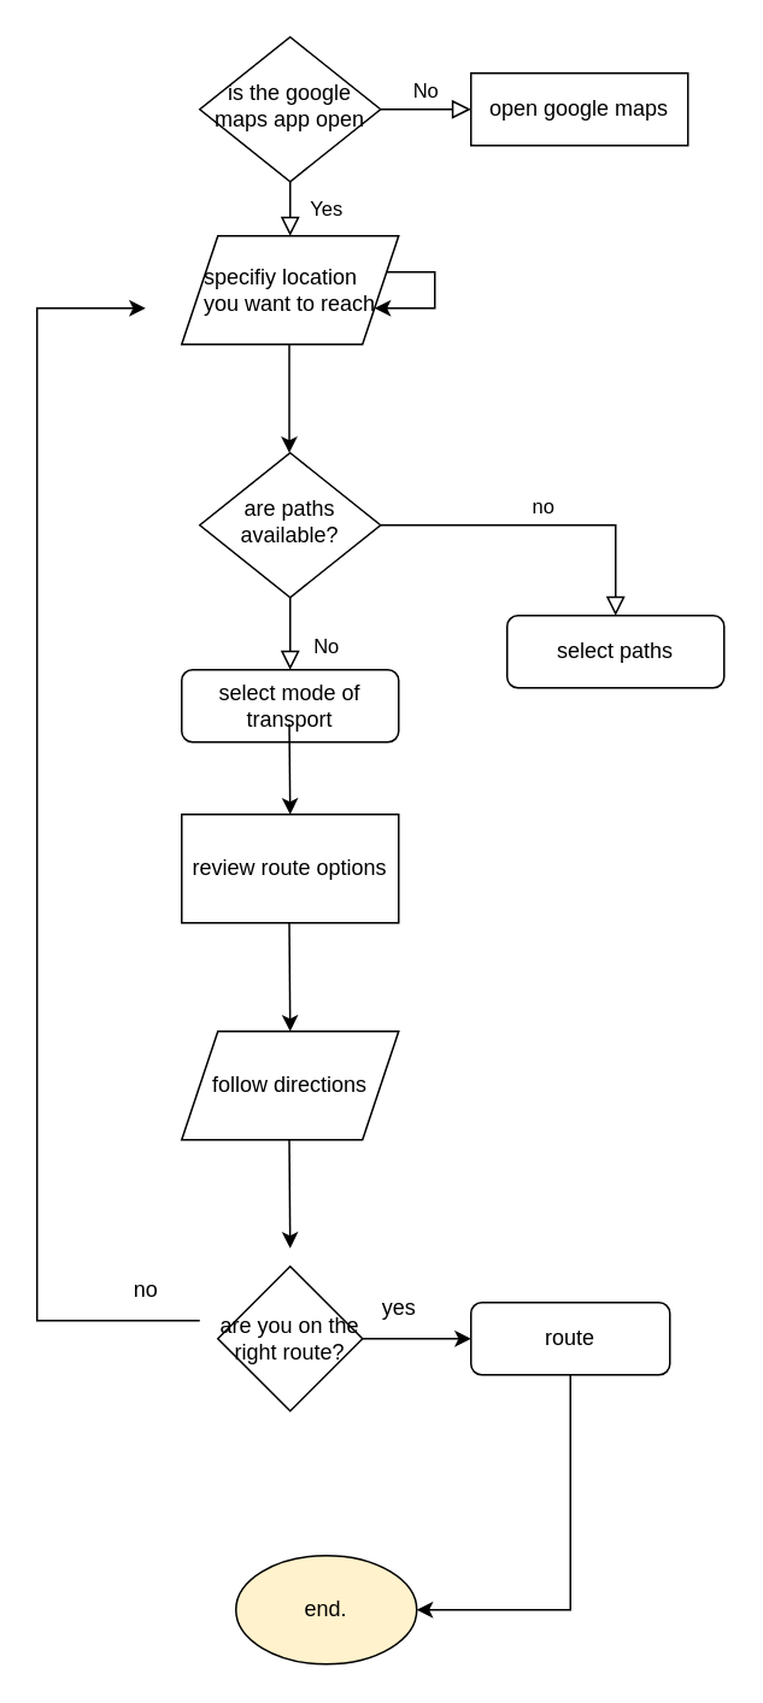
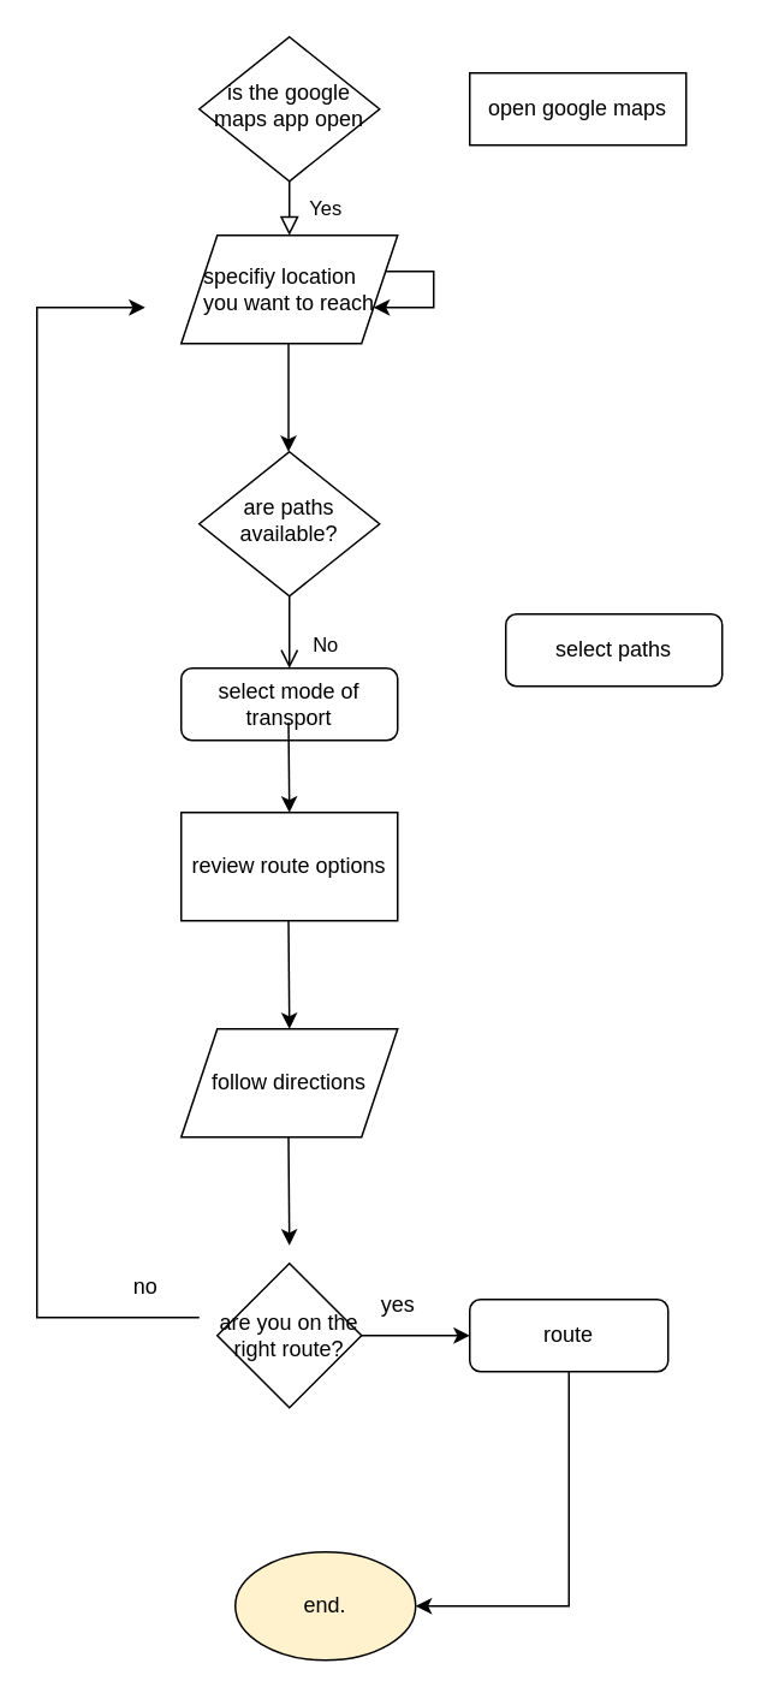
- <mxCell id="3" value="No" style="edgeStyle=orthogonalEdgeStyle;rounded=0;html=1;jettySize=auto;orthogonalLoop=1;fontSize=11;endArrow=block;endFill=0;endSize=8;strokeWidth=1;shadow=0;labelBackgroundColor=none;" edge="1" parent="1" source="4" target="5"><mxGeometry y="10" relative="1" as="geometry"><mxPoint as="offset" /></mxGeometry></mxCell>
- <mxCell id="7" value="no" style="edgeStyle=orthogonalEdgeStyle;rounded=0;html=1;jettySize=auto;orthogonalLoop=1;fontSize=11;endArrow=block;endFill=0;endSize=8;strokeWidth=1;shadow=0;labelBackgroundColor=none;" edge="1" parent="1" source="8" target="10"><mxGeometry y="10" relative="1" as="geometry"><mxPoint as="offset" /></mxGeometry></mxCell>
- <mxCell id="6" value="No" style="rounded=0;html=1;jettySize=auto;orthogonalLoop=1;fontSize=11;endArrow=block;endFill=0;endSize=8;strokeWidth=1;shadow=0;labelBackgroundColor=none;edgeStyle=orthogonalEdgeStyle;" edge="1" parent="1" source="8" target="9"><mxGeometry x="0.333" y="20" relative="1" as="geometry"><mxPoint as="offset" /></mxGeometry></mxCell>
+ <mxCell id="6" value="No" style="rounded=0;html=1;jettySize=auto;orthogonalLoop=1;fontSize=11;endArrow=open;endFill=0;endSize=8;strokeWidth=1;shadow=0;labelBackgroundColor=none;edgeStyle=orthogonalEdgeStyle;" edge="1" parent="1" source="8" target="9"><mxGeometry x="0.333" y="20" relative="1" as="geometry"><mxPoint as="offset" /></mxGeometry></mxCell>
